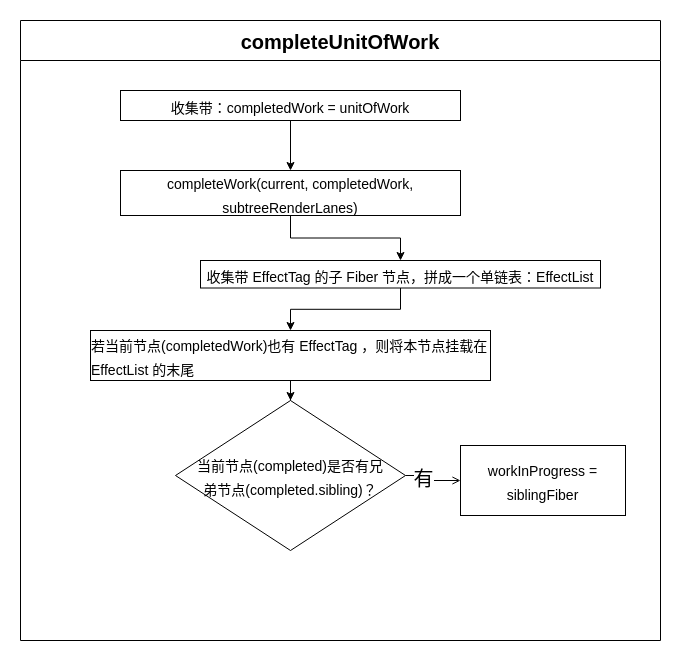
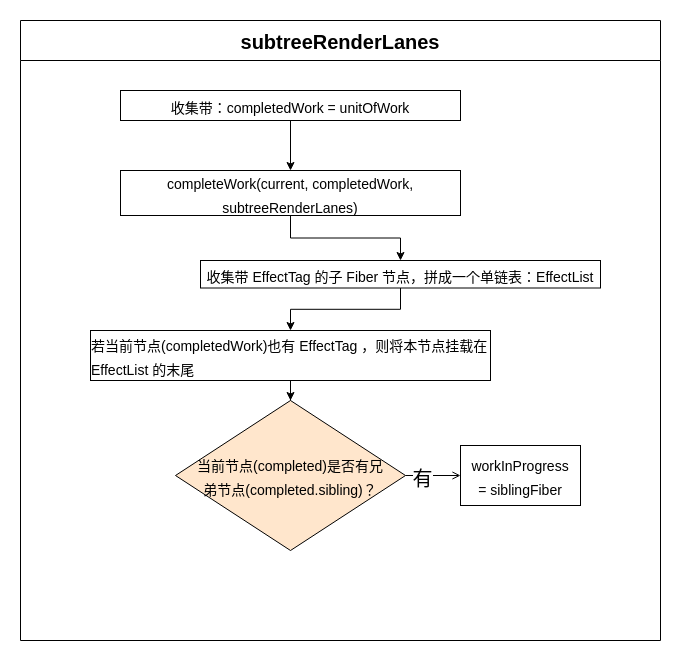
- <mxCell id="2" value="completeUnitOfWork" style="swimlane;fontSize=20;startSize=40;" vertex="1" parent="1"><mxGeometry x="20" y="20" width="640" height="620" as="geometry" /></mxCell>
+ <mxCell id="2" value="subtreeRenderLanes" style="swimlane;fontSize=20;startSize=40;" vertex="1" parent="1"><mxGeometry x="20" y="20" width="640" height="620" as="geometry" /></mxCell>
- <mxCell id="13" value="&lt;font style=&quot;font-size: 14px&quot;&gt;当前节点(completed)是否有兄弟节点(completed.sibling)？&lt;/font&gt;" style="rhombus;whiteSpace=wrap;html=1;rounded=0;fontSize=20;spacing=23;" vertex="1" parent="2"><mxGeometry x="155" y="380" width="230" height="150" as="geometry" /></mxCell>
+ <mxCell id="13" value="&lt;font style=&quot;font-size: 14px&quot;&gt;当前节点(completed)是否有兄弟节点(completed.sibling)？&lt;/font&gt;" style="rhombus;whiteSpace=wrap;html=1;rounded=0;fontSize=20;spacing=23;fillColor=#ffe6cc;" vertex="1" parent="2"><mxGeometry x="155" y="380" width="230" height="150" as="geometry" /></mxCell>
- <mxCell id="14" value="&lt;font style=&quot;font-size: 14px&quot;&gt;workInProgress = siblingFiber&lt;/font&gt;" style="whiteSpace=wrap;html=1;rounded=0;fontSize=20;spacing=23;" vertex="1" parent="2"><mxGeometry x="440" y="425" width="165" height="70" as="geometry" /></mxCell>
+ <mxCell id="14" value="&lt;font style=&quot;font-size: 14px&quot;&gt;workInProgress = siblingFiber&lt;/font&gt;" style="whiteSpace=wrap;html=1;rounded=0;fontSize=20;spacing=23;" vertex="1" parent="2"><mxGeometry x="440" y="425" width="120" height="60" as="geometry" /></mxCell>
